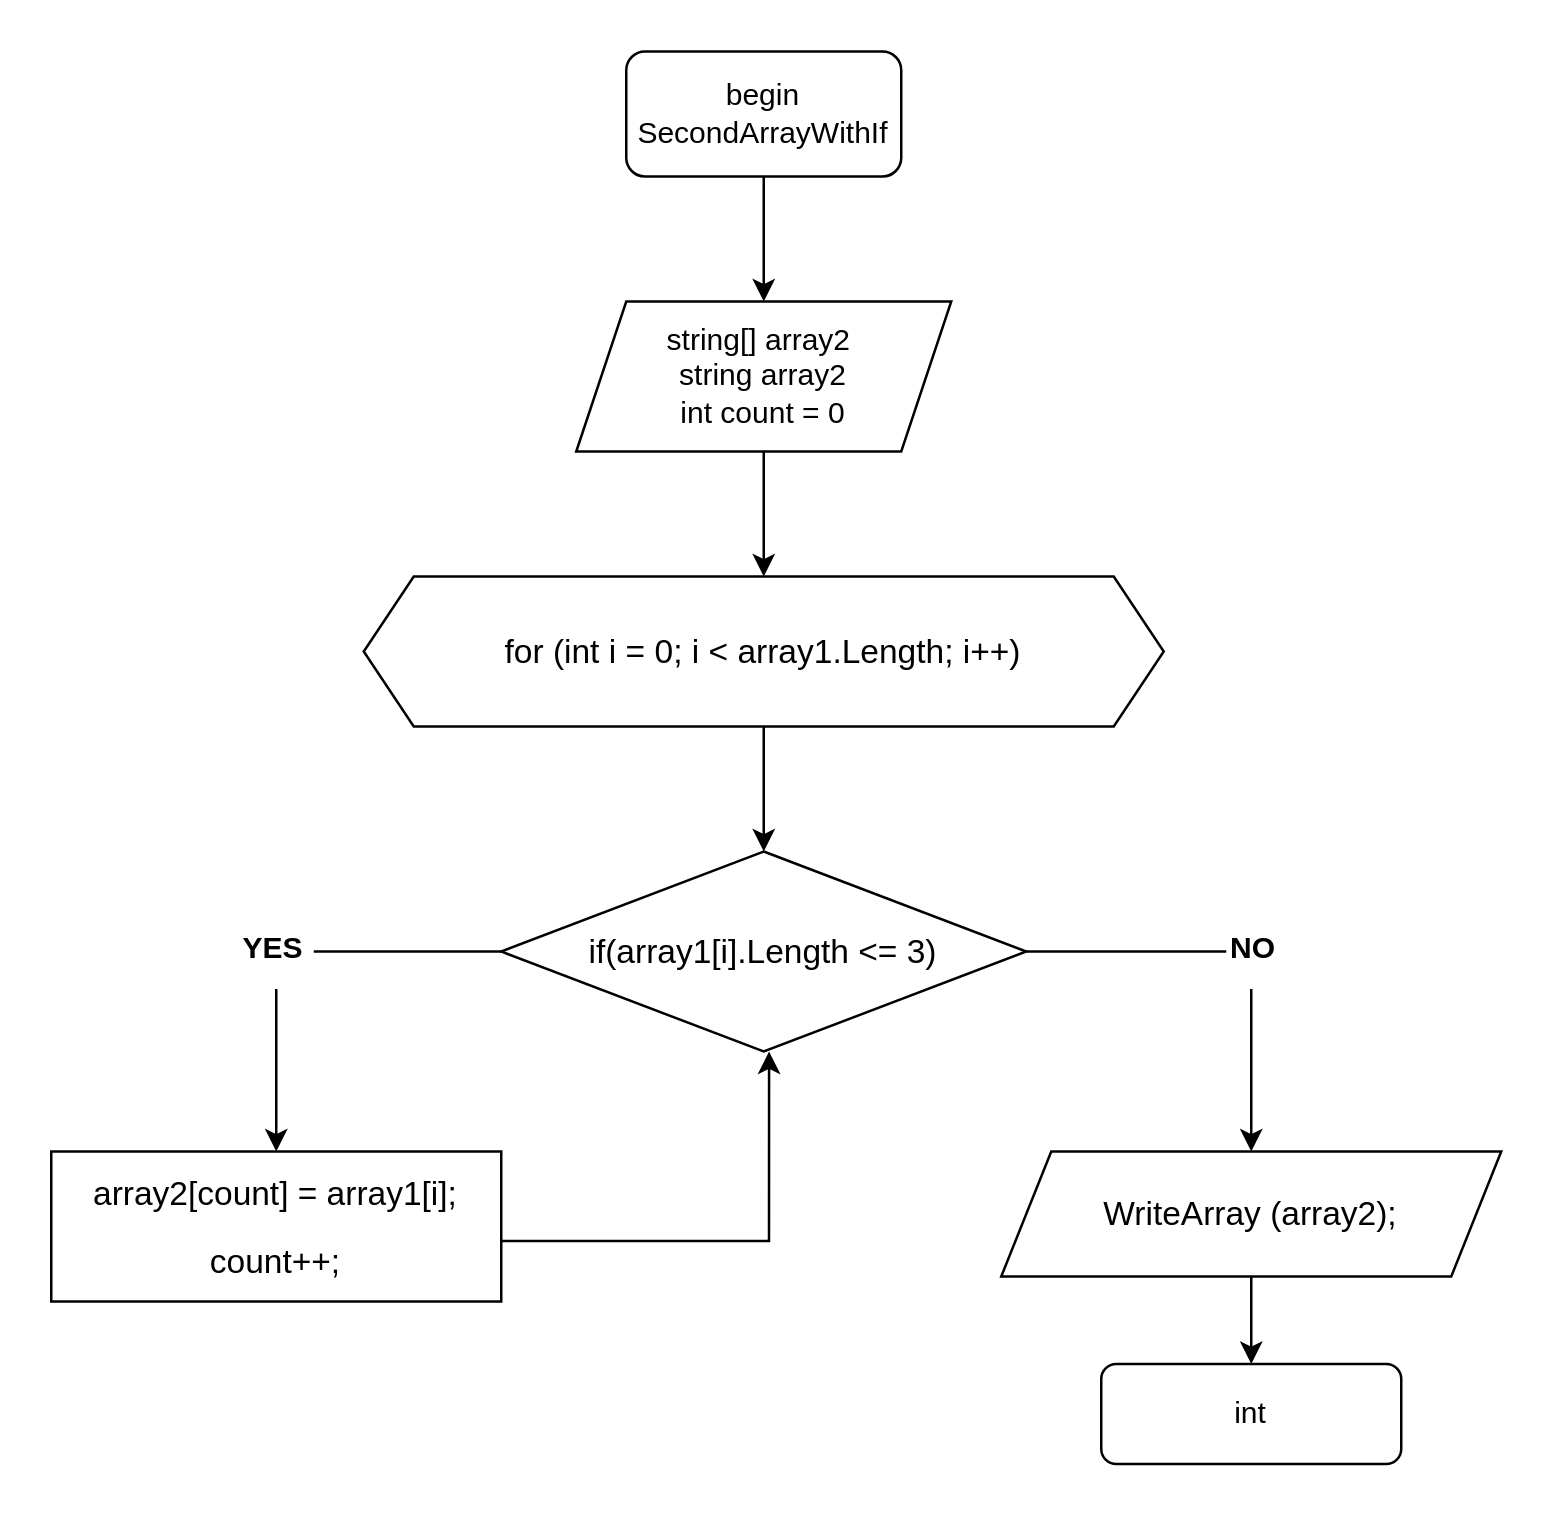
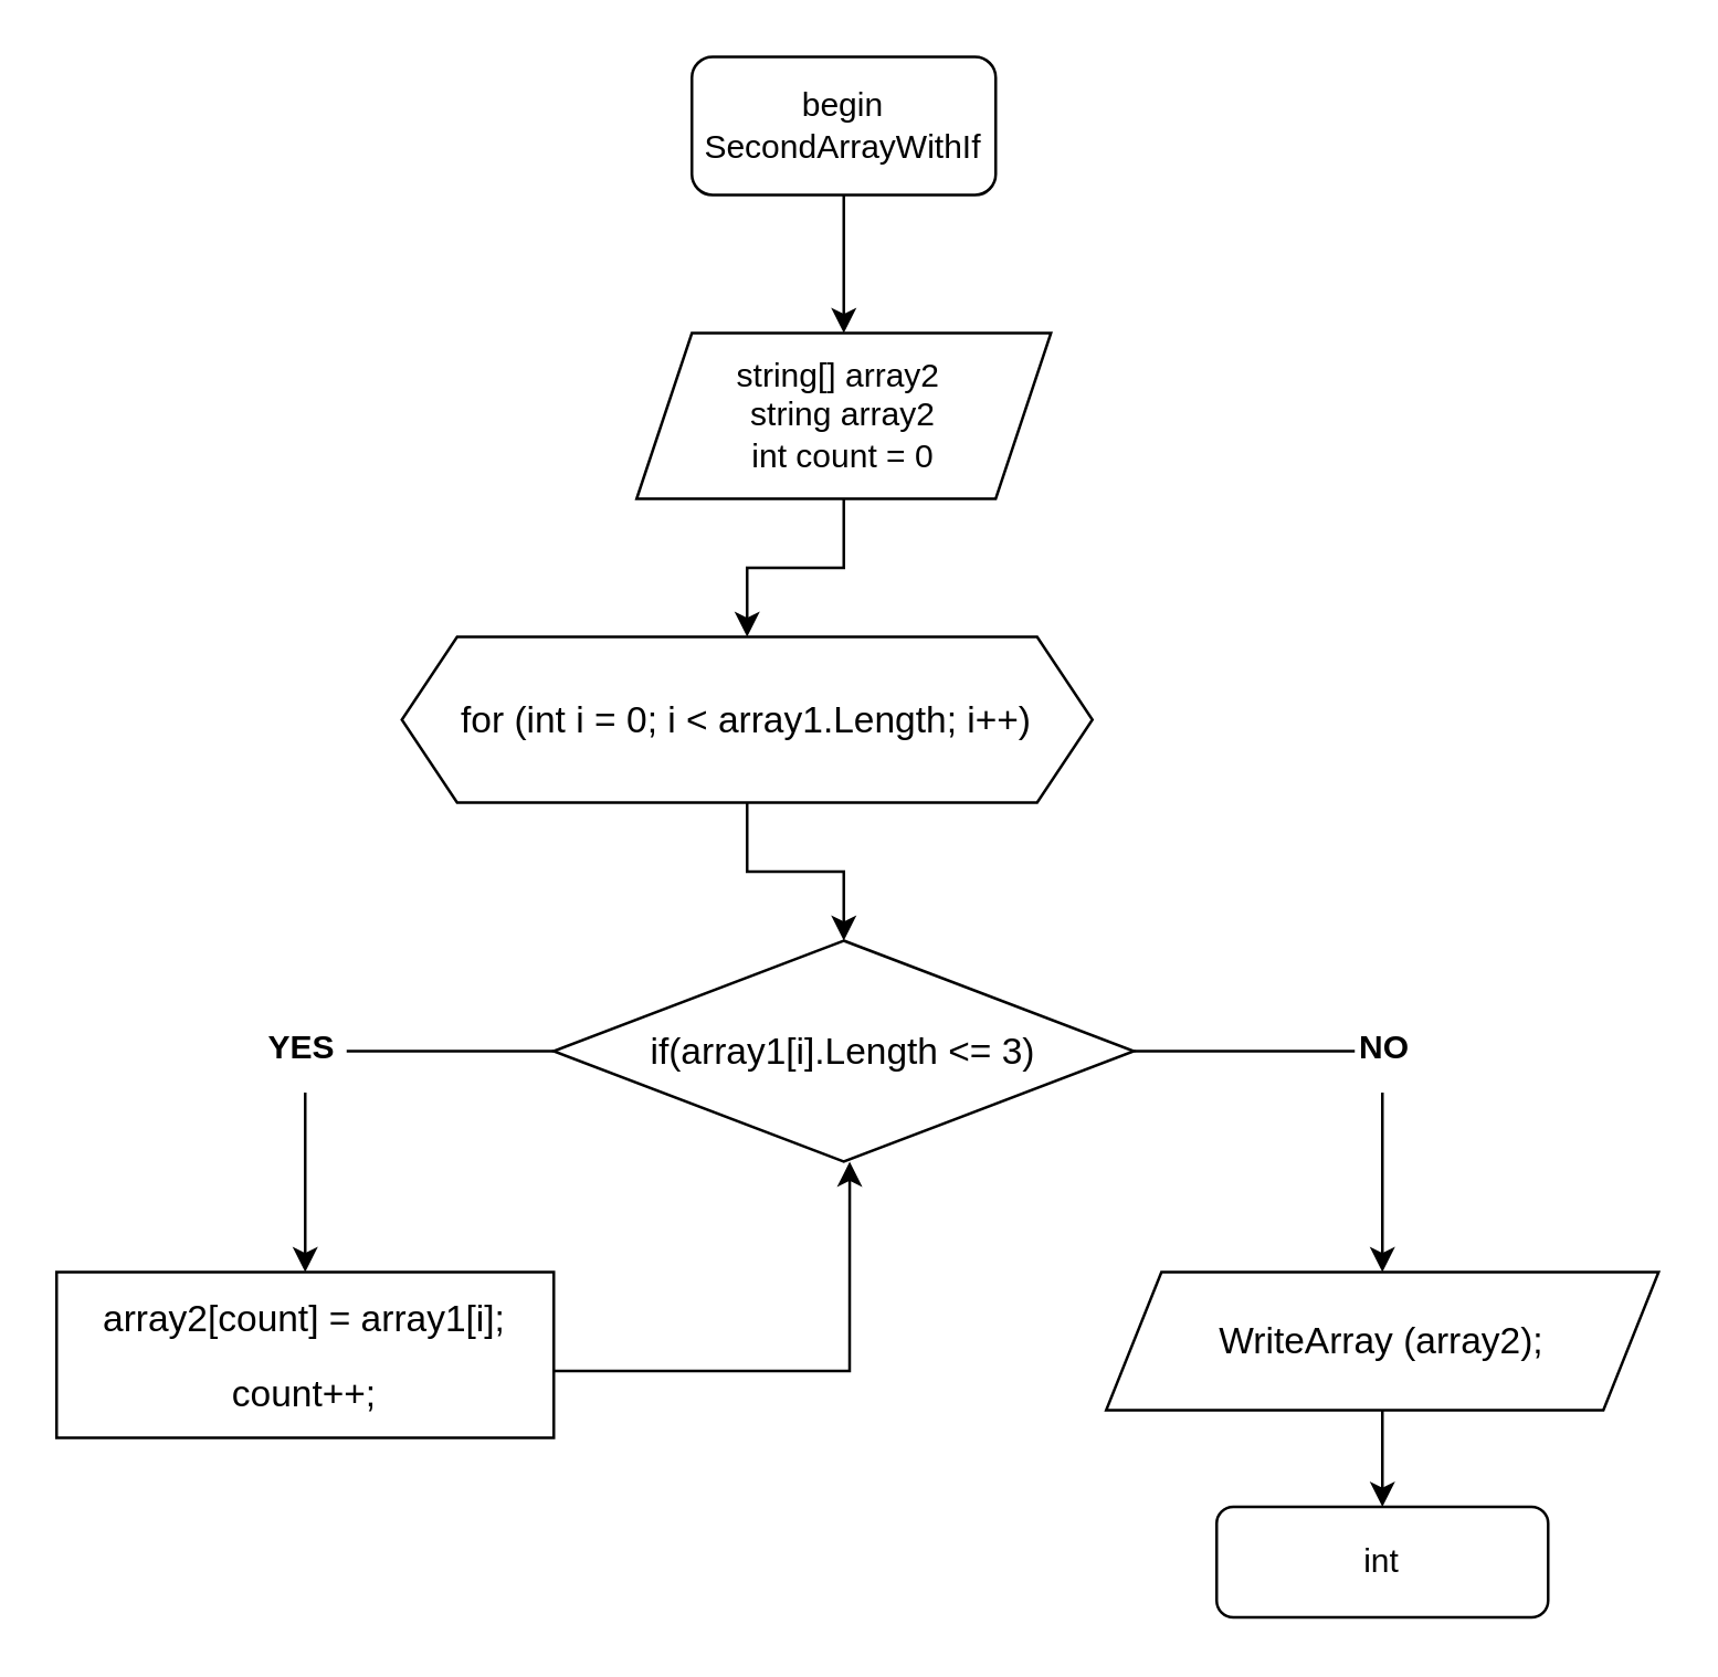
- <mxCell id="7" value="&lt;div style=&quot;font-size: 20px; line-height: 27px;&quot;&gt;&lt;div&gt;&lt;h6&gt;&lt;font face=&quot;Helvetica&quot;&gt;&lt;span style=&quot;background-color: rgb(255, 255, 255);&quot;&gt;&lt;span style=&quot;font-weight: normal;&quot;&gt;for&lt;/span&gt;&lt;span style=&quot;font-weight: normal;&quot;&gt; (&lt;/span&gt;&lt;span style=&quot;font-weight: normal;&quot;&gt;int&lt;/span&gt;&lt;span style=&quot;font-weight: normal;&quot;&gt; &lt;/span&gt;&lt;span style=&quot;font-weight: normal;&quot;&gt;i&lt;/span&gt;&lt;span style=&quot;font-weight: normal;&quot;&gt; &lt;/span&gt;&lt;span style=&quot;font-weight: normal;&quot;&gt;=&lt;/span&gt;&lt;span style=&quot;font-weight: normal;&quot;&gt; &lt;/span&gt;&lt;span style=&quot;font-weight: normal;&quot;&gt;0&lt;/span&gt;&lt;span style=&quot;font-weight: normal;&quot;&gt;; &lt;/span&gt;&lt;span style=&quot;font-weight: normal;&quot;&gt;i&lt;/span&gt;&lt;span style=&quot;font-weight: normal;&quot;&gt; &lt;/span&gt;&lt;span style=&quot;font-weight: normal;&quot;&gt;&amp;lt;&lt;/span&gt;&lt;span style=&quot;font-weight: normal;&quot;&gt; &lt;/span&gt;&lt;span style=&quot;font-weight: normal;&quot;&gt;array1&lt;/span&gt;&lt;span style=&quot;font-weight: normal;&quot;&gt;.&lt;/span&gt;&lt;span style=&quot;font-weight: normal;&quot;&gt;Length&lt;/span&gt;&lt;span style=&quot;font-weight: normal;&quot;&gt;; &lt;/span&gt;&lt;span style=&quot;font-weight: normal;&quot;&gt;i&lt;/span&gt;&lt;span style=&quot;font-weight: normal;&quot;&gt;++&lt;/span&gt;&lt;span style=&quot;font-weight: normal;&quot;&gt;)&lt;/span&gt;&lt;/span&gt;&lt;/font&gt;&lt;/h6&gt;&lt;/div&gt;&lt;/div&gt;" style="shape=hexagon;perimeter=hexagonPerimeter2;whiteSpace=wrap;html=1;fixedSize=1;" vertex="1" parent="1"><mxGeometry x="145" y="230" width="320" height="60" as="geometry" /></mxCell>
+ <mxCell id="7" value="&lt;div style=&quot;font-size: 20px; line-height: 27px;&quot;&gt;&lt;div&gt;&lt;h6&gt;&lt;font face=&quot;Helvetica&quot;&gt;&lt;span style=&quot;background-color: rgb(255, 255, 255);&quot;&gt;&lt;span style=&quot;font-weight: normal;&quot;&gt;for&lt;/span&gt;&lt;span style=&quot;font-weight: normal;&quot;&gt; (&lt;/span&gt;&lt;span style=&quot;font-weight: normal;&quot;&gt;int&lt;/span&gt;&lt;span style=&quot;font-weight: normal;&quot;&gt; &lt;/span&gt;&lt;span style=&quot;font-weight: normal;&quot;&gt;i&lt;/span&gt;&lt;span style=&quot;font-weight: normal;&quot;&gt; &lt;/span&gt;&lt;span style=&quot;font-weight: normal;&quot;&gt;=&lt;/span&gt;&lt;span style=&quot;font-weight: normal;&quot;&gt; &lt;/span&gt;&lt;span style=&quot;font-weight: normal;&quot;&gt;0&lt;/span&gt;&lt;span style=&quot;font-weight: normal;&quot;&gt;; &lt;/span&gt;&lt;span style=&quot;font-weight: normal;&quot;&gt;i&lt;/span&gt;&lt;span style=&quot;font-weight: normal;&quot;&gt; &lt;/span&gt;&lt;span style=&quot;font-weight: normal;&quot;&gt;&amp;lt;&lt;/span&gt;&lt;span style=&quot;font-weight: normal;&quot;&gt; &lt;/span&gt;&lt;span style=&quot;font-weight: normal;&quot;&gt;array1&lt;/span&gt;&lt;span style=&quot;font-weight: normal;&quot;&gt;.&lt;/span&gt;&lt;span style=&quot;font-weight: normal;&quot;&gt;Length&lt;/span&gt;&lt;span style=&quot;font-weight: normal;&quot;&gt;; &lt;/span&gt;&lt;span style=&quot;font-weight: normal;&quot;&gt;i&lt;/span&gt;&lt;span style=&quot;font-weight: normal;&quot;&gt;++&lt;/span&gt;&lt;span style=&quot;font-weight: normal;&quot;&gt;)&lt;/span&gt;&lt;/span&gt;&lt;/font&gt;&lt;/h6&gt;&lt;/div&gt;&lt;/div&gt;" style="shape=hexagon;perimeter=hexagonPerimeter2;whiteSpace=wrap;html=1;fixedSize=1;" vertex="1" parent="1"><mxGeometry x="145" y="230" width="250" height="60" as="geometry" /></mxCell>
